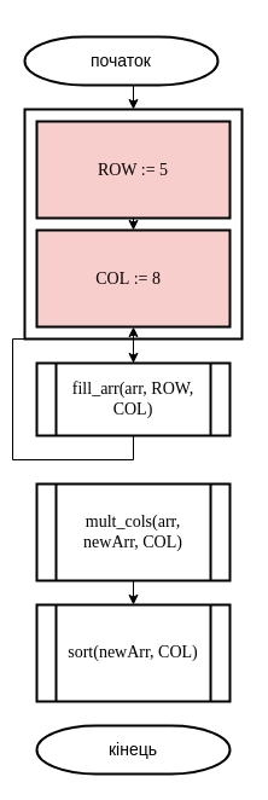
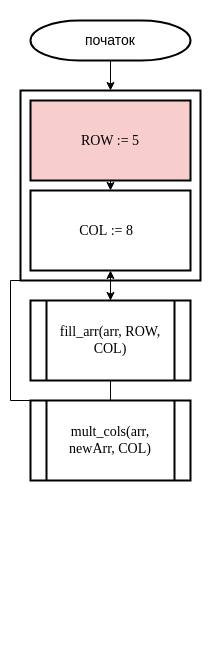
- <mxCell id="5" value="&lt;font style=&quot;font-size: 14px&quot;&gt;початок&lt;/font&gt;" style="strokeWidth=2;html=1;shape=mxgraph.flowchart.terminator;whiteSpace=wrap;" vertex="1" parent="1"><mxGeometry x="20" y="30" width="160" height="40" as="geometry" /></mxCell>
+ <mxCell id="5" value="&lt;font style=&quot;font-size: 14px&quot;&gt;початок&lt;/font&gt;" style="strokeWidth=2;html=1;shape=mxgraph.flowchart.terminator;whiteSpace=wrap;" vertex="1" parent="1"><mxGeometry x="30" y="20" width="160" height="40" as="geometry" /></mxCell>
- <mxCell id="8" value="&lt;p class=&quot;MsoNormal&quot; style=&quot;text-indent: 35.4pt ; line-height: 150% ; font-size: 14px&quot;&gt;&lt;span style=&quot;line-height: 150% ; font-family: &amp;quot;times new roman&amp;quot; , serif&quot;&gt;COL&amp;nbsp;&lt;/span&gt;&lt;span lang=&quot;EN-US&quot; style=&quot;line-height: 150% ; font-family: &amp;quot;times new roman&amp;quot; , serif&quot;&gt;:&lt;/span&gt;&lt;span style=&quot;line-height: 150% ; font-family: &amp;quot;times new roman&amp;quot; , serif&quot;&gt;=&amp;nbsp;8&lt;/span&gt;&lt;/p&gt;" style="whiteSpace=wrap;html=1;strokeWidth=2;align=left;fillColor=#f8cecc;" vertex="1" parent="1"><mxGeometry x="30" y="190" width="160" height="80" as="geometry" /></mxCell>
+ <mxCell id="8" value="&lt;p class=&quot;MsoNormal&quot; style=&quot;text-indent: 35.4pt ; line-height: 150% ; font-size: 14px&quot;&gt;&lt;span style=&quot;line-height: 150% ; font-family: &amp;quot;times new roman&amp;quot; , serif&quot;&gt;COL&amp;nbsp;&lt;/span&gt;&lt;span lang=&quot;EN-US&quot; style=&quot;line-height: 150% ; font-family: &amp;quot;times new roman&amp;quot; , serif&quot;&gt;:&lt;/span&gt;&lt;span style=&quot;line-height: 150% ; font-family: &amp;quot;times new roman&amp;quot; , serif&quot;&gt;=&amp;nbsp;8&lt;/span&gt;&lt;/p&gt;" style="whiteSpace=wrap;html=1;strokeWidth=2;align=left;" vertex="1" parent="1"><mxGeometry x="30" y="190" width="160" height="80" as="geometry" /></mxCell>
- <mxCell id="10" value="&lt;font face=&quot;times new roman, serif&quot;&gt;&lt;span style=&quot;font-size: 14px&quot;&gt;fill_arr(arr, ROW, COL)&lt;/span&gt;&lt;/font&gt;" style="shape=process;whiteSpace=wrap;html=1;backgroundOutline=1;strokeWidth=2;" vertex="1" parent="1"><mxGeometry x="30" y="300" width="160" height="60" as="geometry" /></mxCell>
+ <mxCell id="10" value="&lt;font face=&quot;times new roman, serif&quot;&gt;&lt;span style=&quot;font-size: 14px&quot;&gt;fill_arr(arr, ROW, COL)&lt;/span&gt;&lt;/font&gt;" style="shape=process;whiteSpace=wrap;html=1;backgroundOutline=1;strokeWidth=2;" vertex="1" parent="1"><mxGeometry x="30" y="300" width="160" height="80" as="geometry" /></mxCell>
- <mxCell id="11" style="edgeStyle=orthogonalEdgeStyle;rounded=0;orthogonalLoop=1;jettySize=auto;html=1;exitX=0.5;exitY=1;exitDx=0;exitDy=0;entryX=0.5;entryY=0;entryDx=0;entryDy=0;fontSize=14;" edge="1" parent="1" source="12" target="13"><mxGeometry relative="1" as="geometry" /></mxCell>
- <mxCell id="13" value="&lt;font face=&quot;times new roman, serif&quot;&gt;&lt;span style=&quot;font-size: 14px&quot;&gt;sort(newArr, COL)&lt;/span&gt;&lt;/font&gt;" style="shape=process;whiteSpace=wrap;html=1;backgroundOutline=1;strokeWidth=2;" vertex="1" parent="1"><mxGeometry x="30" y="500" width="160" height="80" as="geometry" /></mxCell>
- <mxCell id="14" value="&lt;span style=&quot;font-size: 14px&quot;&gt;кінець&lt;/span&gt;" style="strokeWidth=2;html=1;shape=mxgraph.flowchart.terminator;whiteSpace=wrap;" vertex="1" parent="1"><mxGeometry x="30" y="600" width="160" height="40" as="geometry" /></mxCell>
